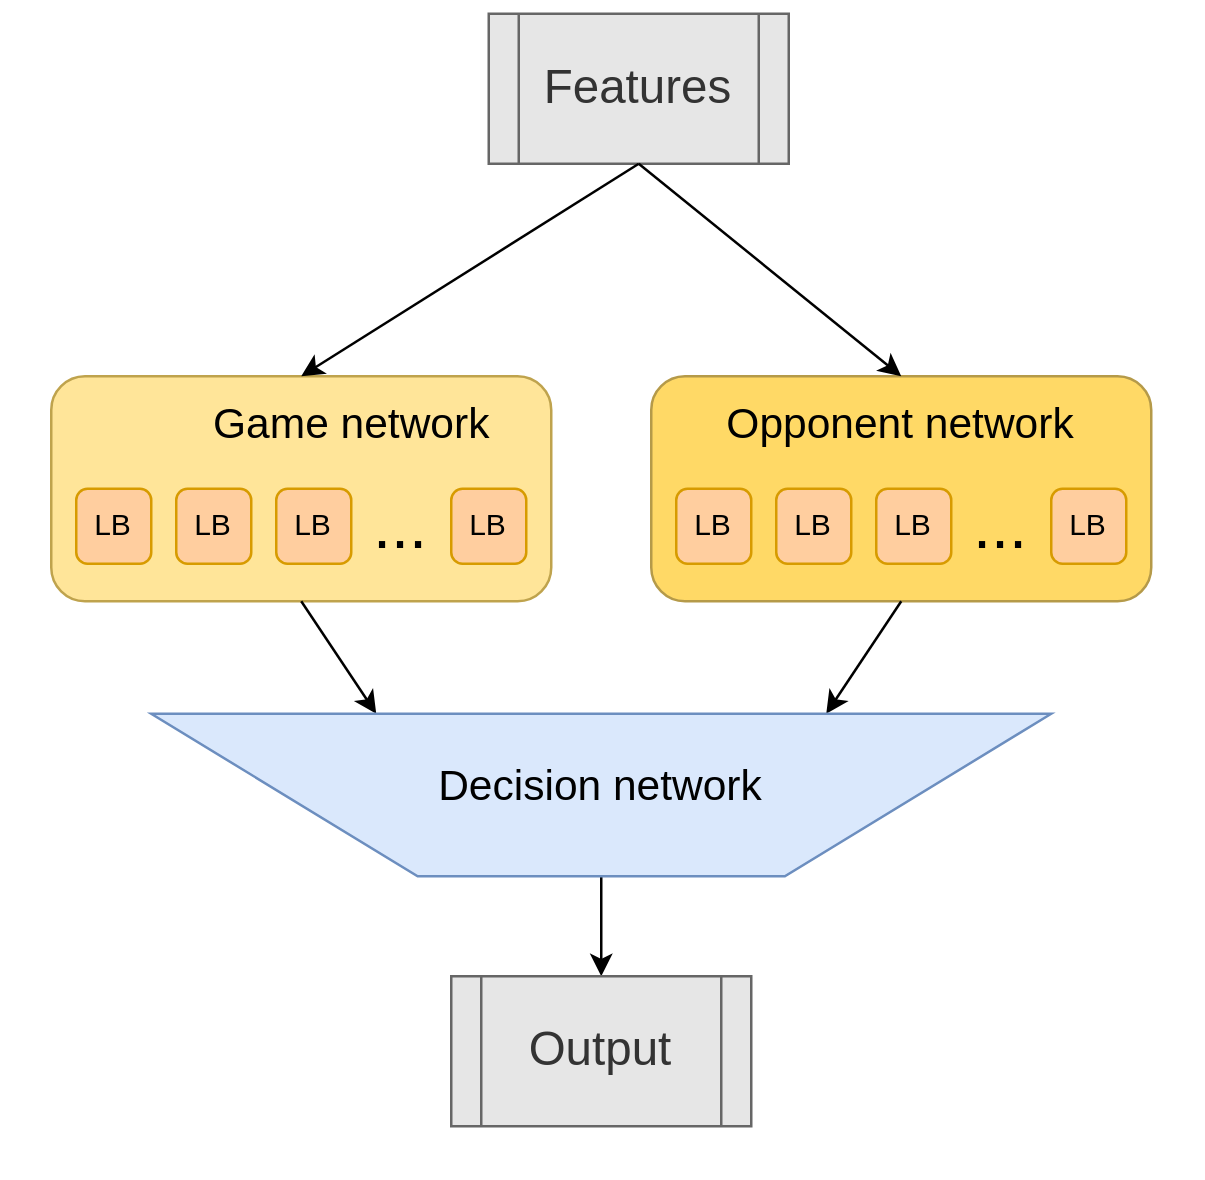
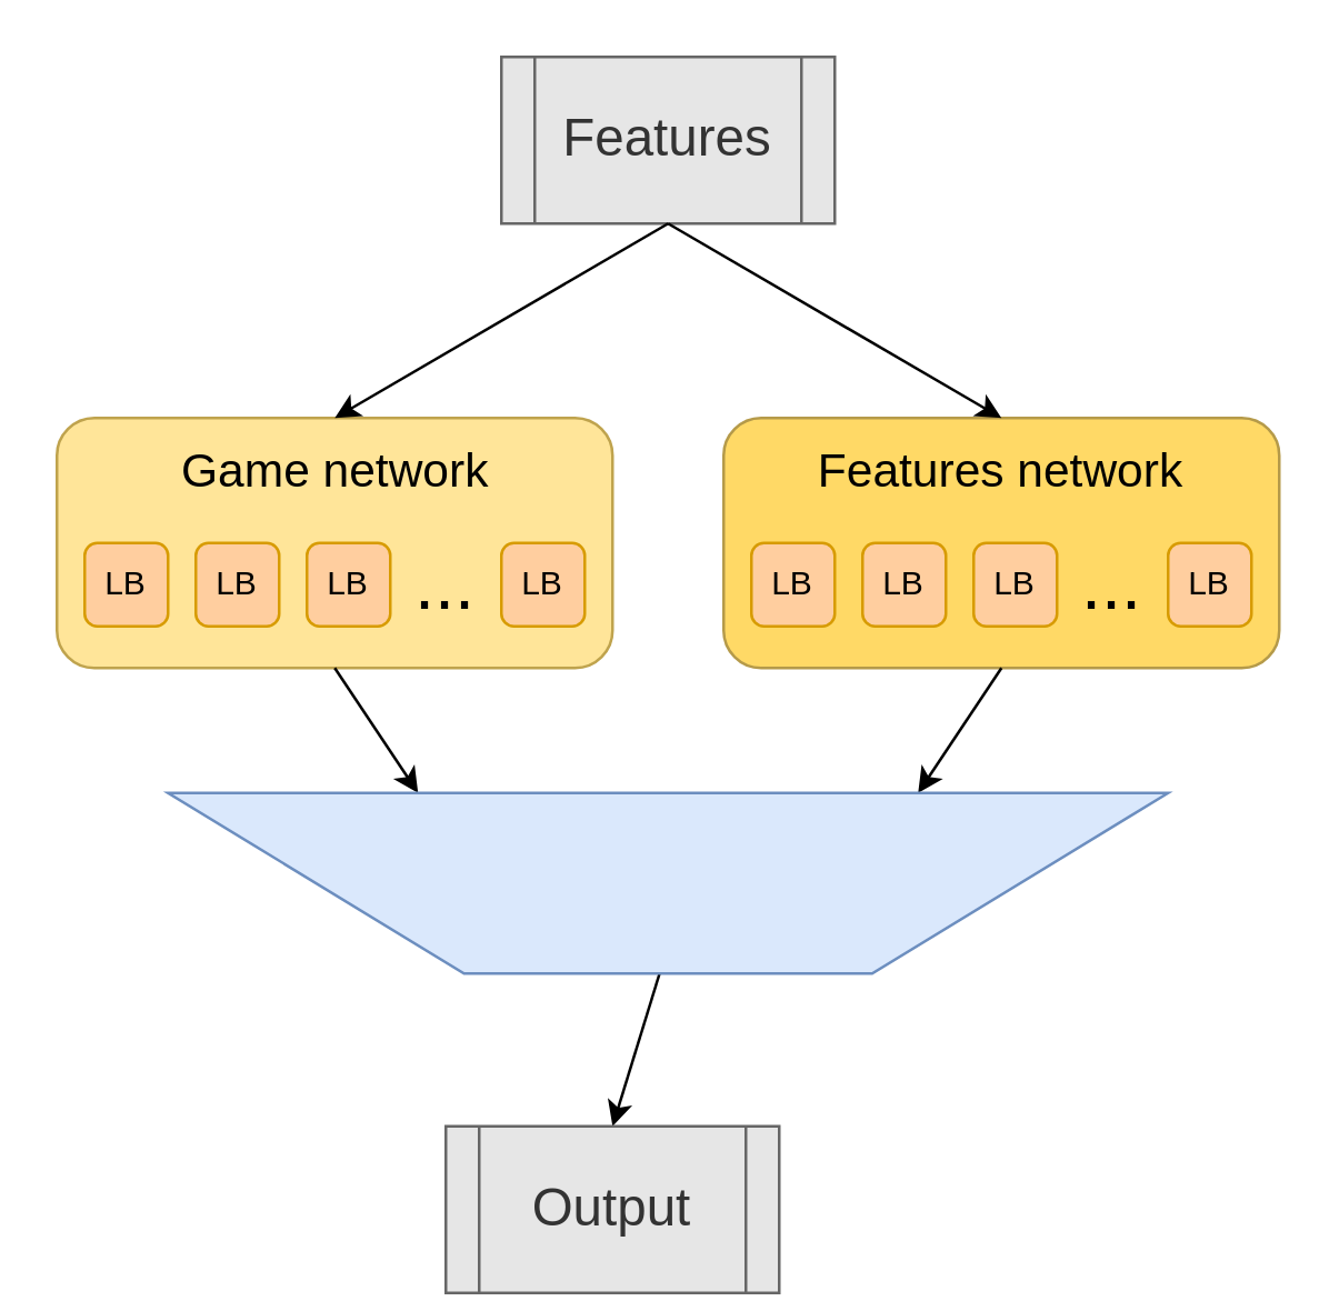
- <mxCell id="2" value="&lt;font style=&quot;font-size: 19px&quot;&gt;Features&lt;/font&gt;" style="shape=process;whiteSpace=wrap;html=1;backgroundOutline=1;fillColor=#E6E6E6;strokeColor=#666666;fontColor=#333333;" parent="1" vertex="1"><mxGeometry x="195" y="5" width="120" height="60" as="geometry" /></mxCell>
+ <mxCell id="2" value="&lt;font style=&quot;font-size: 19px&quot;&gt;Features&lt;/font&gt;" style="shape=process;whiteSpace=wrap;html=1;backgroundOutline=1;fillColor=#E6E6E6;strokeColor=#666666;fontColor=#333333;" parent="1" vertex="1"><mxGeometry x="180" y="20" width="120" height="60" as="geometry" /></mxCell>
- <mxCell id="23" value="Game network" style="text;html=1;strokeColor=none;fillColor=none;align=center;verticalAlign=middle;whiteSpace=wrap;rounded=0;fontSize=17;" parent="1" vertex="1"><mxGeometry x="72.5" y="160" width="135" height="20" as="geometry" /></mxCell>
+ <mxCell id="23" value="Game network" style="text;html=1;strokeColor=none;fillColor=none;align=center;verticalAlign=middle;whiteSpace=wrap;rounded=0;fontSize=17;" parent="1" vertex="1"><mxGeometry x="52.5" y="160" width="135" height="20" as="geometry" /></mxCell>
- <mxCell id="24" value="Opponent network" style="text;html=1;strokeColor=none;fillColor=none;align=center;verticalAlign=middle;whiteSpace=wrap;rounded=0;fontSize=17;" parent="1" vertex="1"><mxGeometry x="271" y="160" width="178" height="20" as="geometry" /></mxCell>
+ <mxCell id="24" value="Features network" style="text;html=1;strokeColor=none;fillColor=none;align=center;verticalAlign=middle;whiteSpace=wrap;rounded=0;fontSize=17;" parent="1" vertex="1"><mxGeometry x="271" y="160" width="178" height="20" as="geometry" /></mxCell>
- <mxCell id="12" value="&lt;font style=&quot;font-size: 17px&quot;&gt;Decision network&lt;/font&gt;" style="text;html=1;strokeColor=none;fillColor=none;align=center;verticalAlign=middle;whiteSpace=wrap;rounded=0;" parent="1" vertex="1"><mxGeometry x="135" y="305" width="210" height="20" as="geometry" /></mxCell>
- <mxCell id="10" value="&lt;font style=&quot;font-size: 19px&quot;&gt;Output&lt;/font&gt;" style="shape=process;whiteSpace=wrap;html=1;backgroundOutline=1;fillColor=#E6E6E6;strokeColor=#666666;fontColor=#333333;" parent="1" vertex="1"><mxGeometry x="180" y="390" width="120" height="60" as="geometry" /></mxCell>
+ <mxCell id="10" value="&lt;font style=&quot;font-size: 19px&quot;&gt;Output&lt;/font&gt;" style="shape=process;whiteSpace=wrap;html=1;backgroundOutline=1;fillColor=#E6E6E6;strokeColor=#666666;fontColor=#333333;" parent="1" vertex="1"><mxGeometry x="160" y="405" width="120" height="60" as="geometry" /></mxCell>
